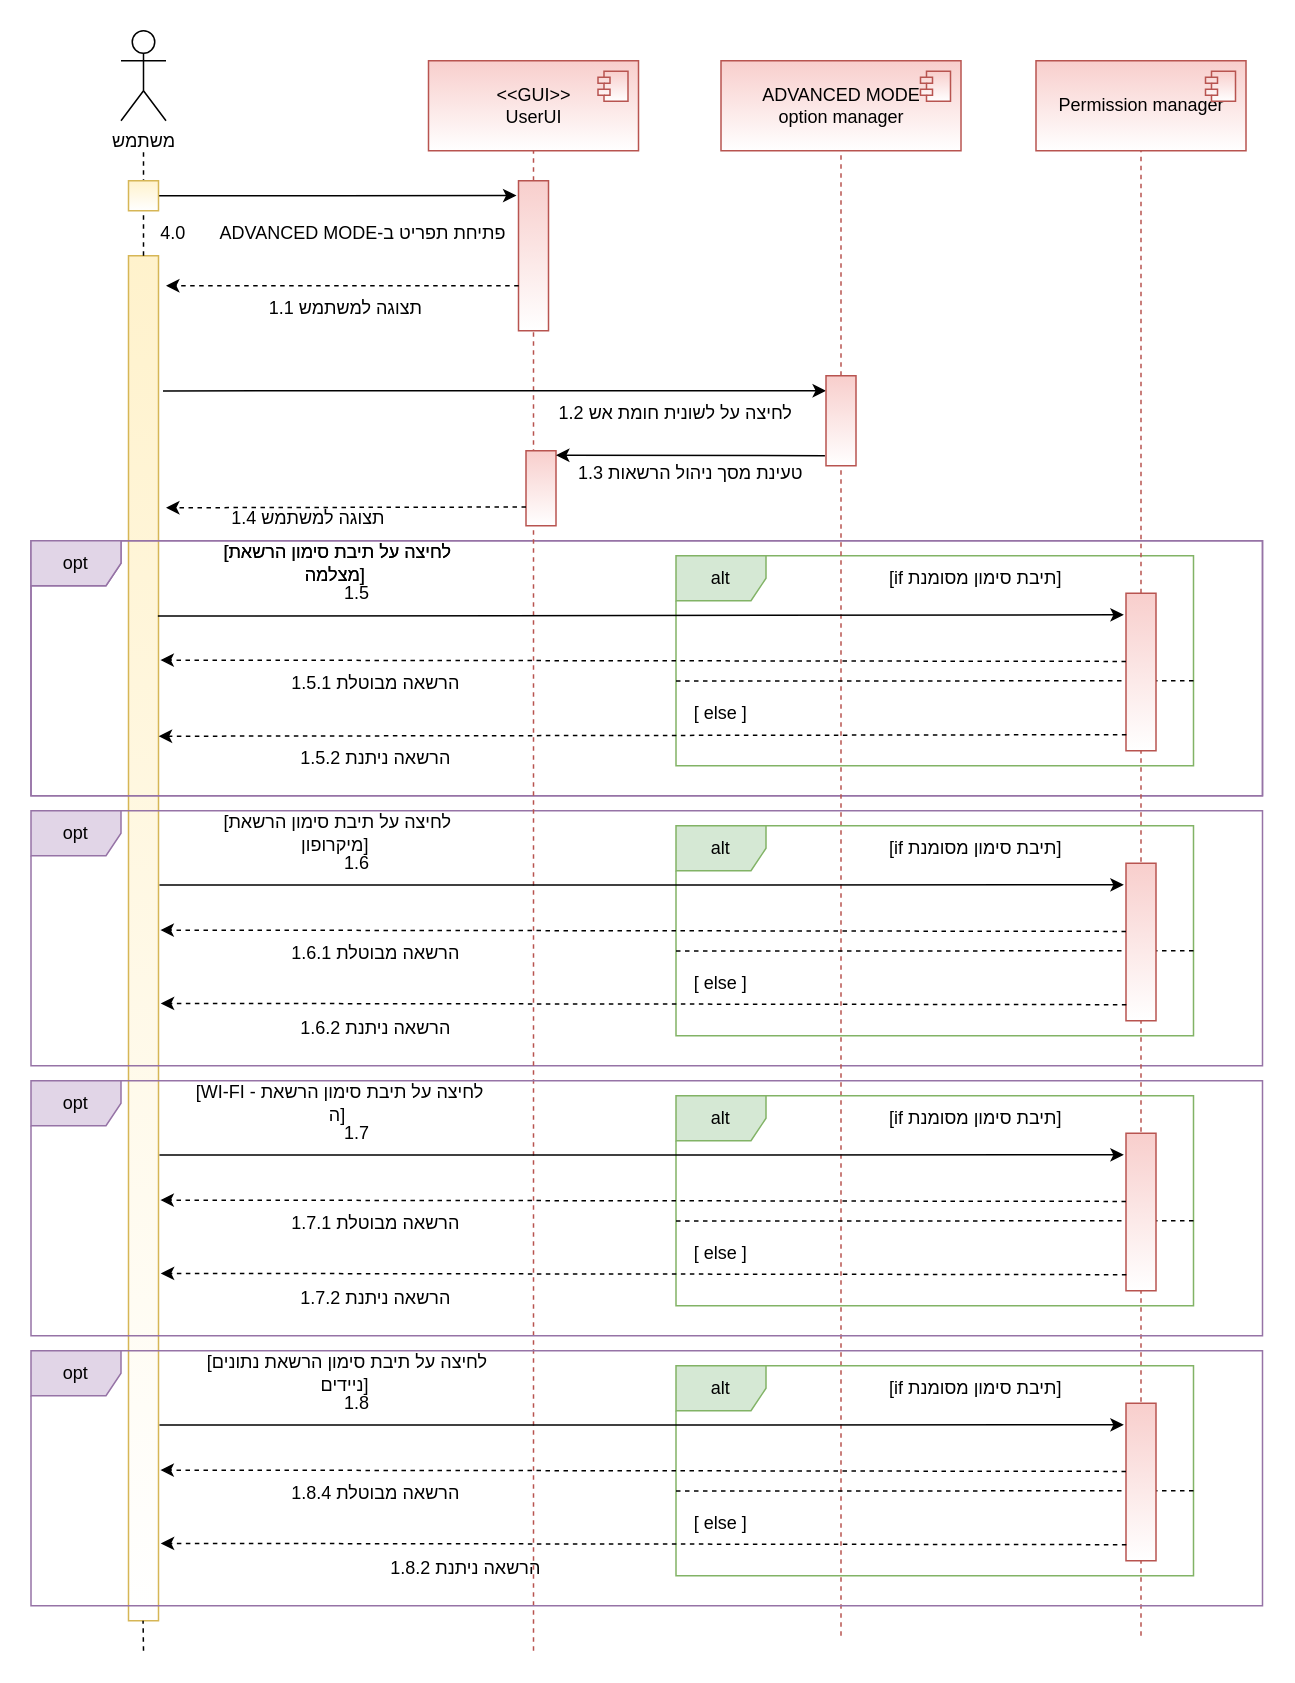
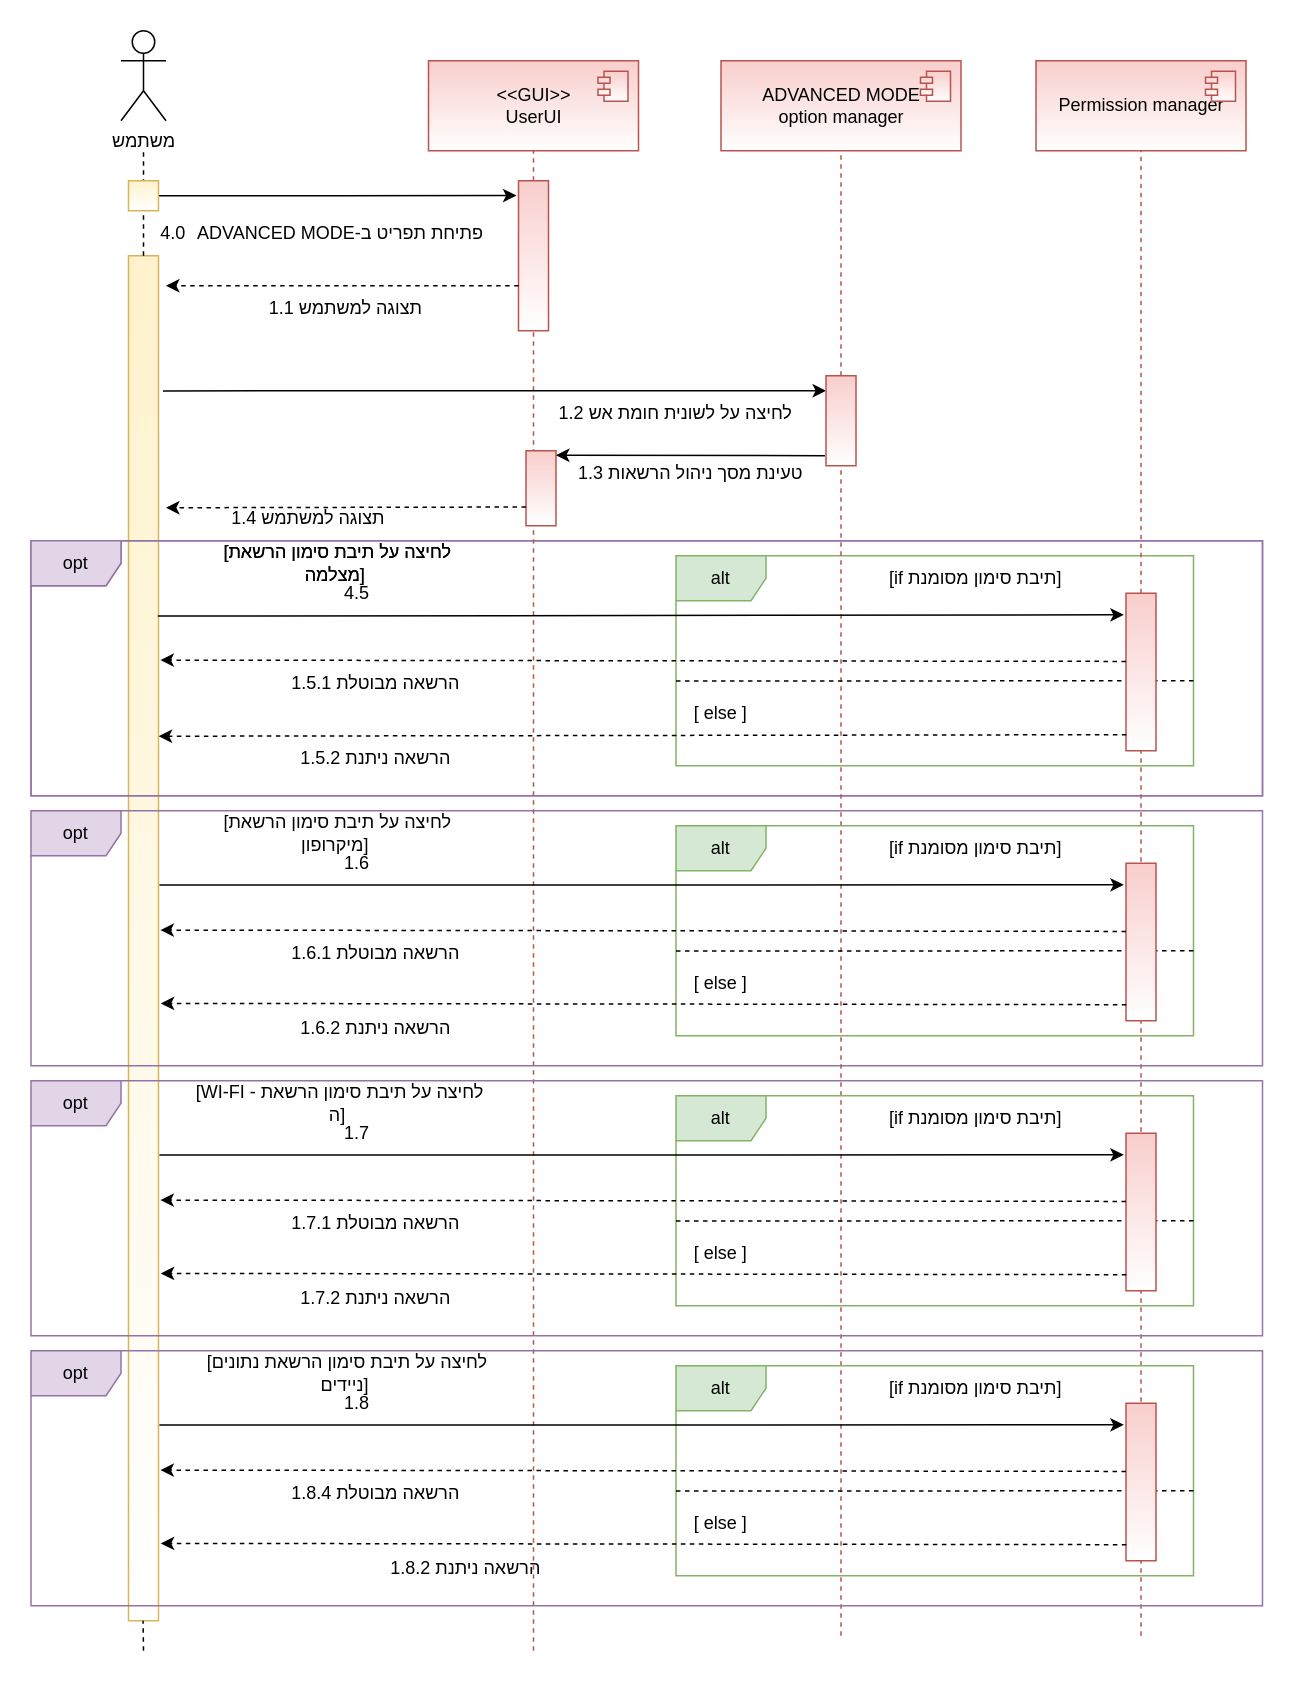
- <mxCell id="21" value="פתיחת תפריט ב-ADVANCED MODE" style="text;html=1;strokeColor=none;fillColor=none;align=center;verticalAlign=middle;whiteSpace=wrap;rounded=0;textDirection=rtl;" parent="1" vertex="1"><mxGeometry x="145" y="140" width="192.5" height="30" as="geometry" /></mxCell>
+ <mxCell id="21" value="פתיחת תפריט ב-ADVANCED MODE" style="text;html=1;strokeColor=none;fillColor=none;align=center;verticalAlign=middle;whiteSpace=wrap;rounded=0;textDirection=rtl;" parent="1" vertex="1"><mxGeometry x="130" y="140" width="192.5" height="30" as="geometry" /></mxCell>
- <mxCell id="47" value="1.5" style="text;html=1;strokeColor=none;fillColor=none;align=center;verticalAlign=middle;whiteSpace=wrap;rounded=0;" parent="1" vertex="1"><mxGeometry x="150" y="380" width="175" height="30" as="geometry" /></mxCell>
+ <mxCell id="47" value="4.5" style="text;html=1;strokeColor=none;fillColor=none;align=center;verticalAlign=middle;whiteSpace=wrap;rounded=0;" parent="1" vertex="1"><mxGeometry x="150" y="380" width="175" height="30" as="geometry" /></mxCell>
